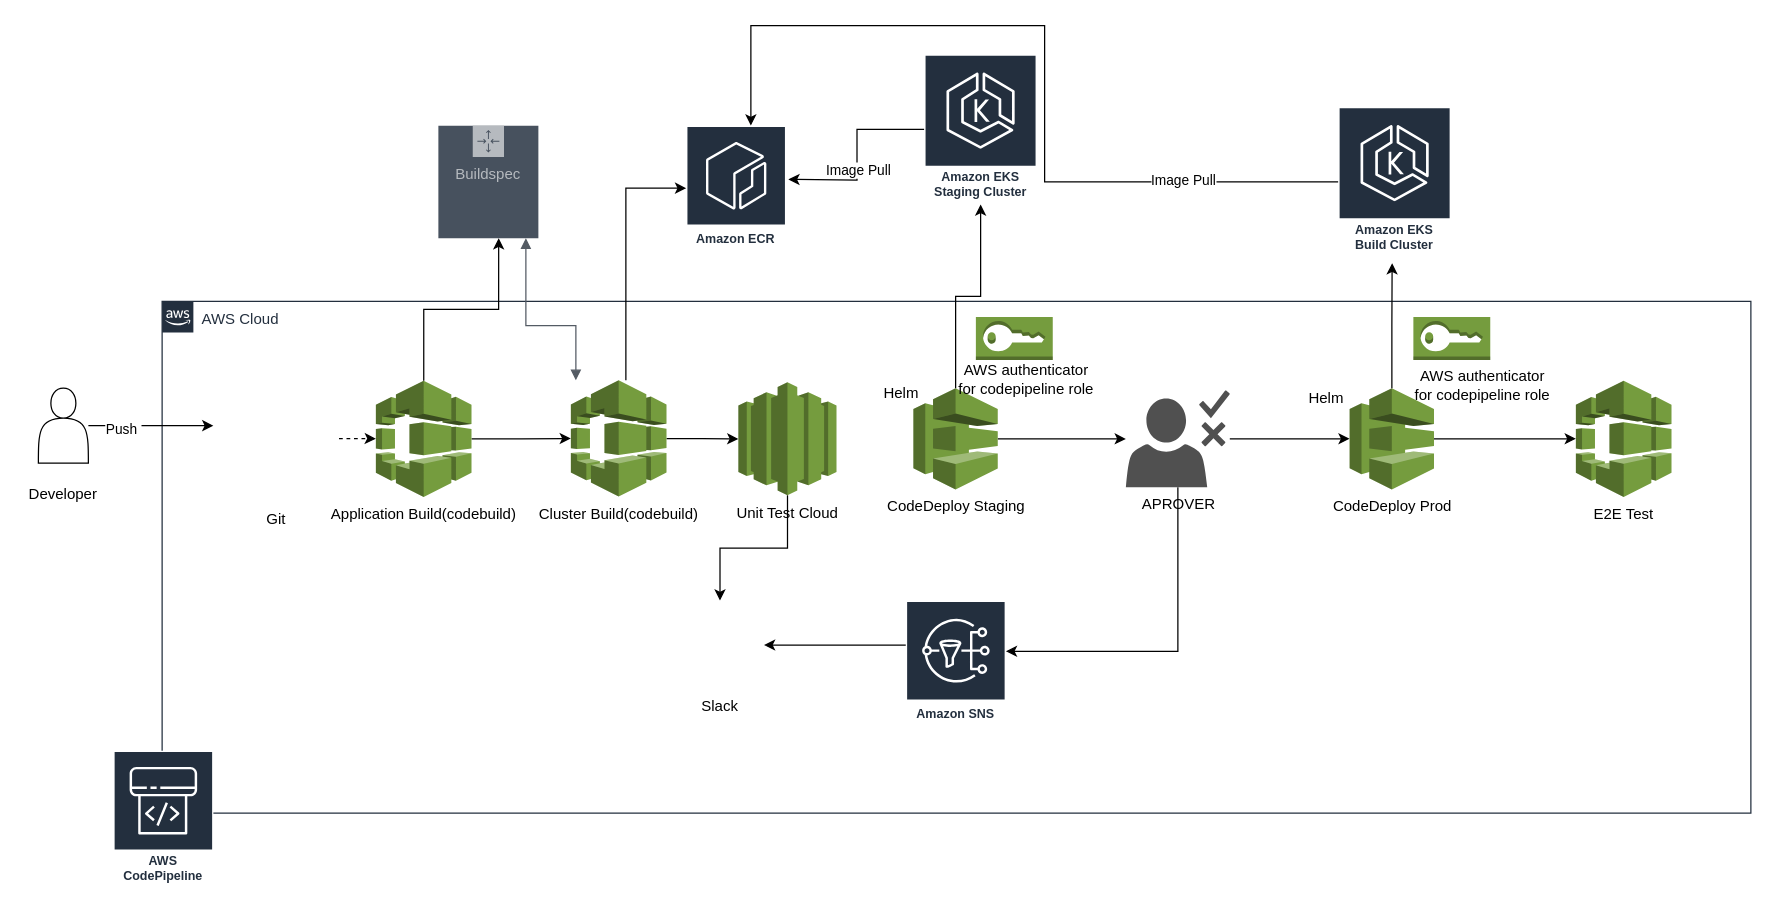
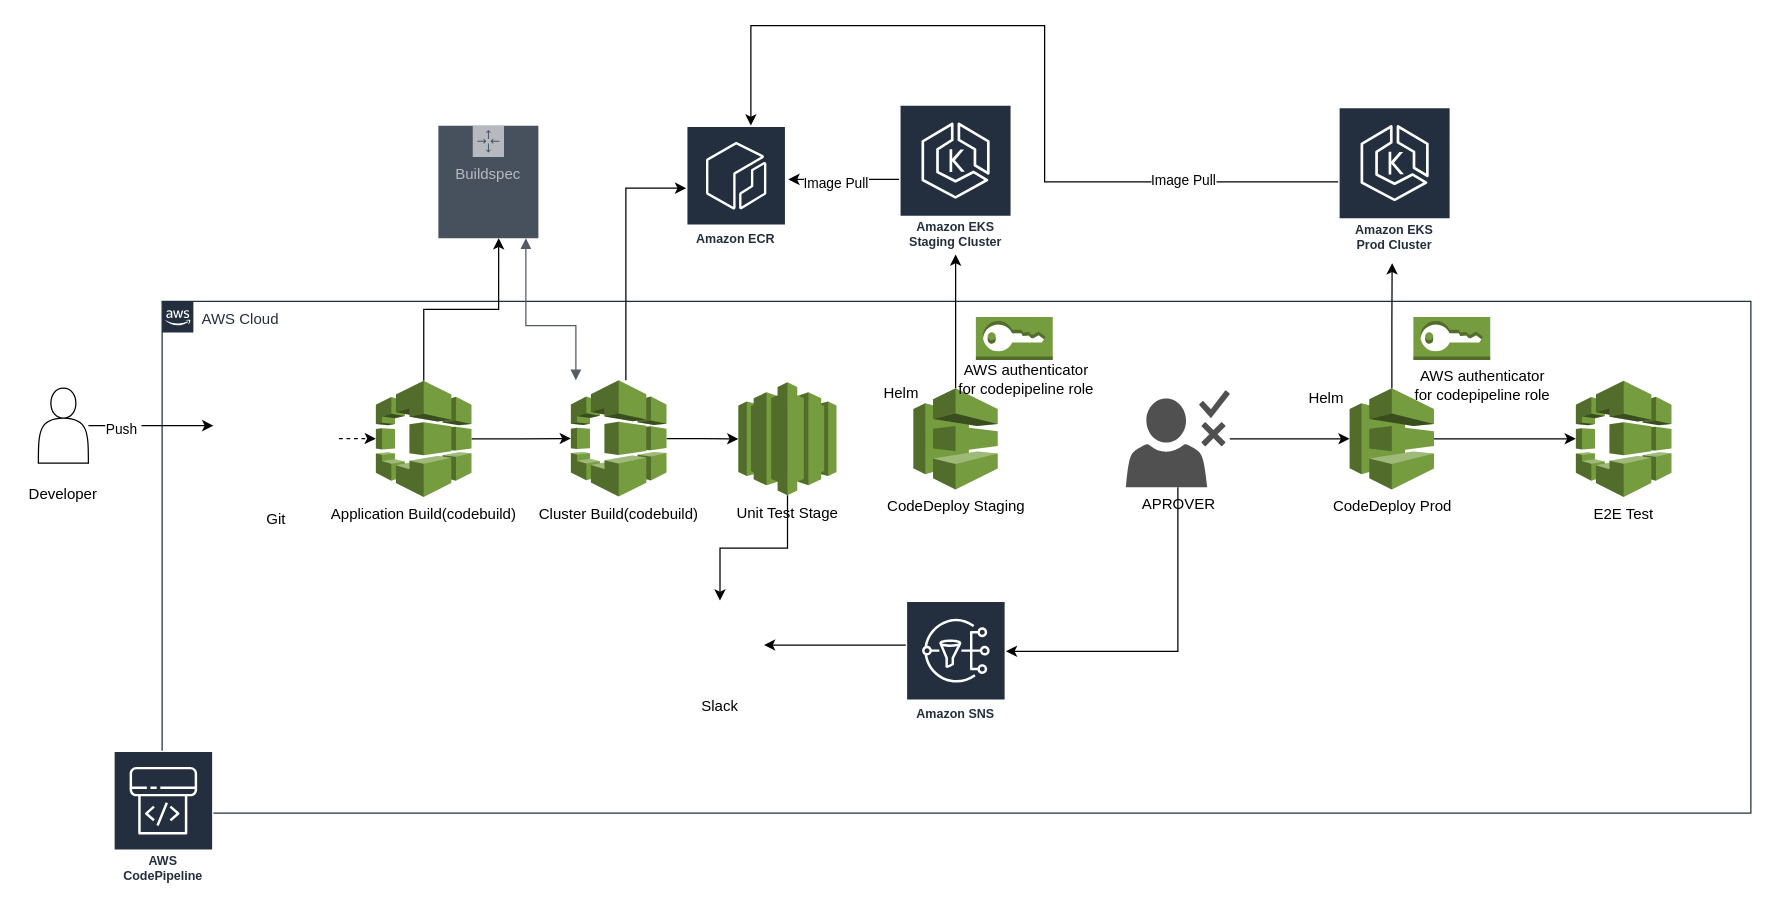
- <mxCell id="39" value="Amazon EKS Staging Cluster" style="sketch=0;outlineConnect=0;fontColor=#232F3E;gradientColor=none;strokeColor=#ffffff;fillColor=#232F3E;dashed=0;verticalLabelPosition=middle;verticalAlign=bottom;align=center;html=1;whiteSpace=wrap;fontSize=10;fontStyle=1;spacing=3;shape=mxgraph.aws4.productIcon;prIcon=mxgraph.aws4.eks;" parent="1" vertex="1"><mxGeometry x="738.75" y="43" width="90" height="120" as="geometry" /></mxCell>
+ <mxCell id="39" value="Amazon EKS Staging Cluster" style="sketch=0;outlineConnect=0;fontColor=#232F3E;gradientColor=none;strokeColor=#ffffff;fillColor=#232F3E;dashed=0;verticalLabelPosition=middle;verticalAlign=bottom;align=center;html=1;whiteSpace=wrap;fontSize=10;fontStyle=1;spacing=3;shape=mxgraph.aws4.productIcon;prIcon=mxgraph.aws4.eks;" parent="1" vertex="1"><mxGeometry x="718.75" y="83" width="90" height="120" as="geometry" /></mxCell>
- <mxCell id="43" value="Amazon EKS Build Cluster" style="sketch=0;outlineConnect=0;fontColor=#232F3E;gradientColor=none;strokeColor=#ffffff;fillColor=#232F3E;dashed=0;verticalLabelPosition=middle;verticalAlign=bottom;align=center;html=1;whiteSpace=wrap;fontSize=10;fontStyle=1;spacing=3;shape=mxgraph.aws4.productIcon;prIcon=mxgraph.aws4.eks;" parent="1" vertex="1"><mxGeometry x="1070" y="85" width="90" height="120" as="geometry" /></mxCell>
+ <mxCell id="43" value="Amazon EKS Prod Cluster" style="sketch=0;outlineConnect=0;fontColor=#232F3E;gradientColor=none;strokeColor=#ffffff;fillColor=#232F3E;dashed=0;verticalLabelPosition=middle;verticalAlign=bottom;align=center;html=1;whiteSpace=wrap;fontSize=10;fontStyle=1;spacing=3;shape=mxgraph.aws4.productIcon;prIcon=mxgraph.aws4.eks;" parent="1" vertex="1"><mxGeometry x="1070" y="85" width="90" height="120" as="geometry" /></mxCell>
- <mxCell id="9" style="edgeStyle=orthogonalEdgeStyle;rounded=0;orthogonalLoop=1;jettySize=auto;html=1;" parent="2" source="10" target="19" edge="1"><mxGeometry relative="1" as="geometry" /></mxCell>
- <mxCell id="27" value="Unit Test Cloud" style="outlineConnect=0;dashed=0;verticalLabelPosition=bottom;verticalAlign=top;align=center;html=1;shape=mxgraph.aws3.codestar;fillColor=#759C3E;gradientColor=none;" parent="2" vertex="1"><mxGeometry x="461" y="64.75" width="78.5" height="90.5" as="geometry" /></mxCell>
+ <mxCell id="27" value="Unit Test Stage" style="outlineConnect=0;dashed=0;verticalLabelPosition=bottom;verticalAlign=top;align=center;html=1;shape=mxgraph.aws3.codestar;fillColor=#759C3E;gradientColor=none;" parent="2" vertex="1"><mxGeometry x="461" y="64.75" width="78.5" height="90.5" as="geometry" /></mxCell>
